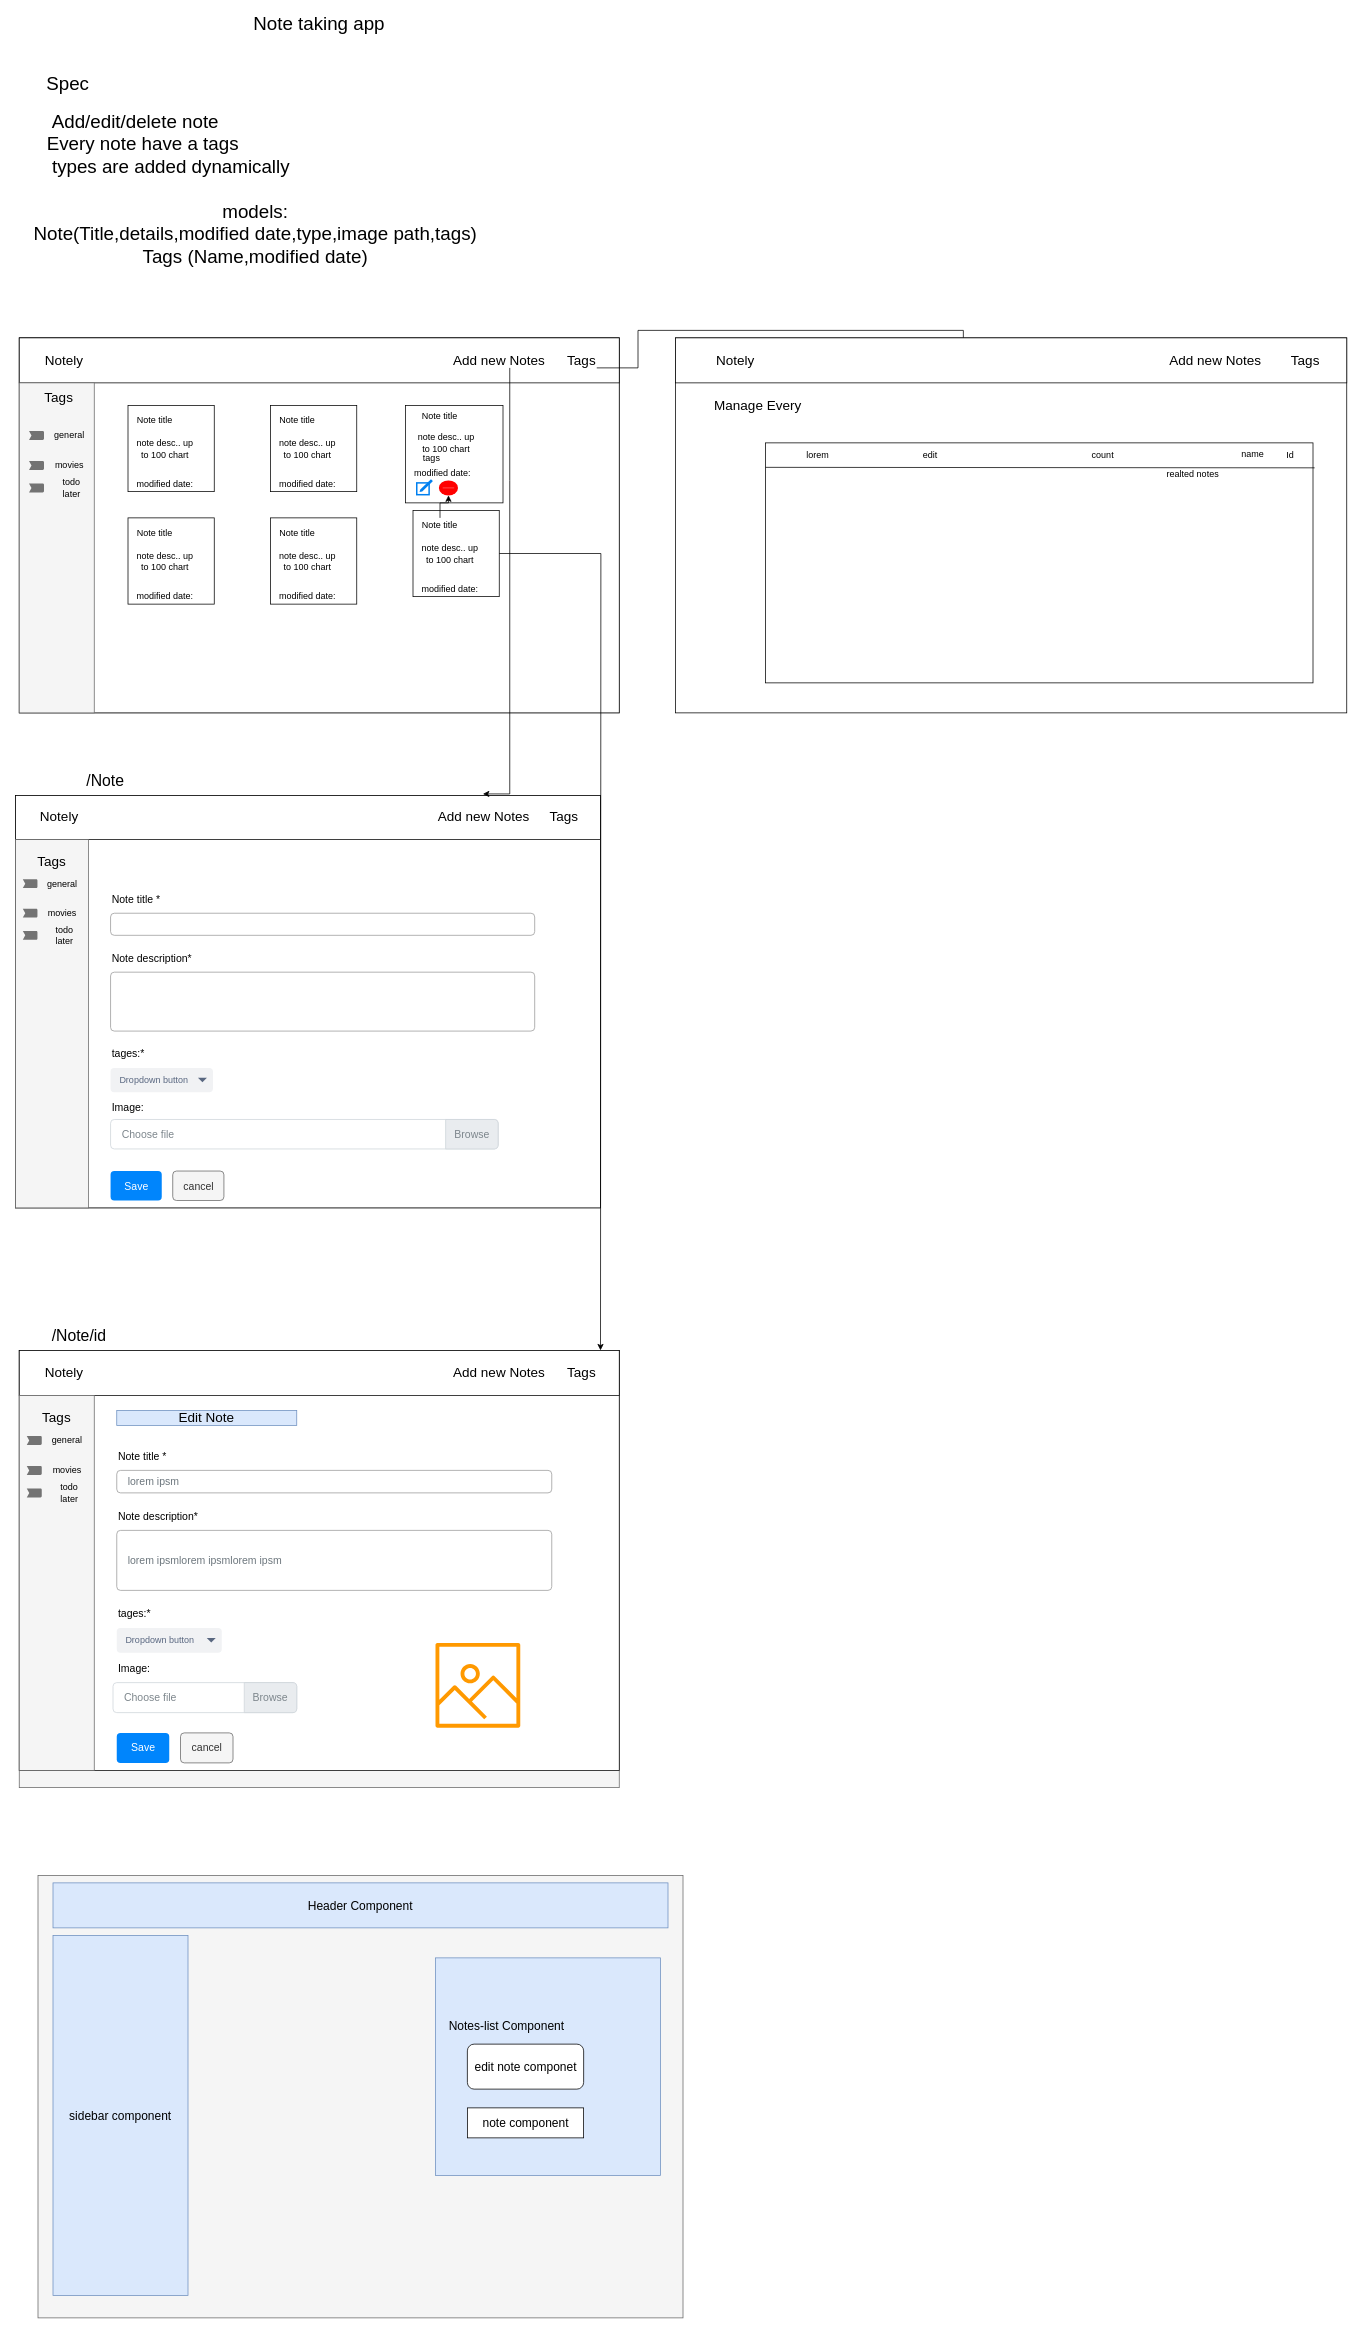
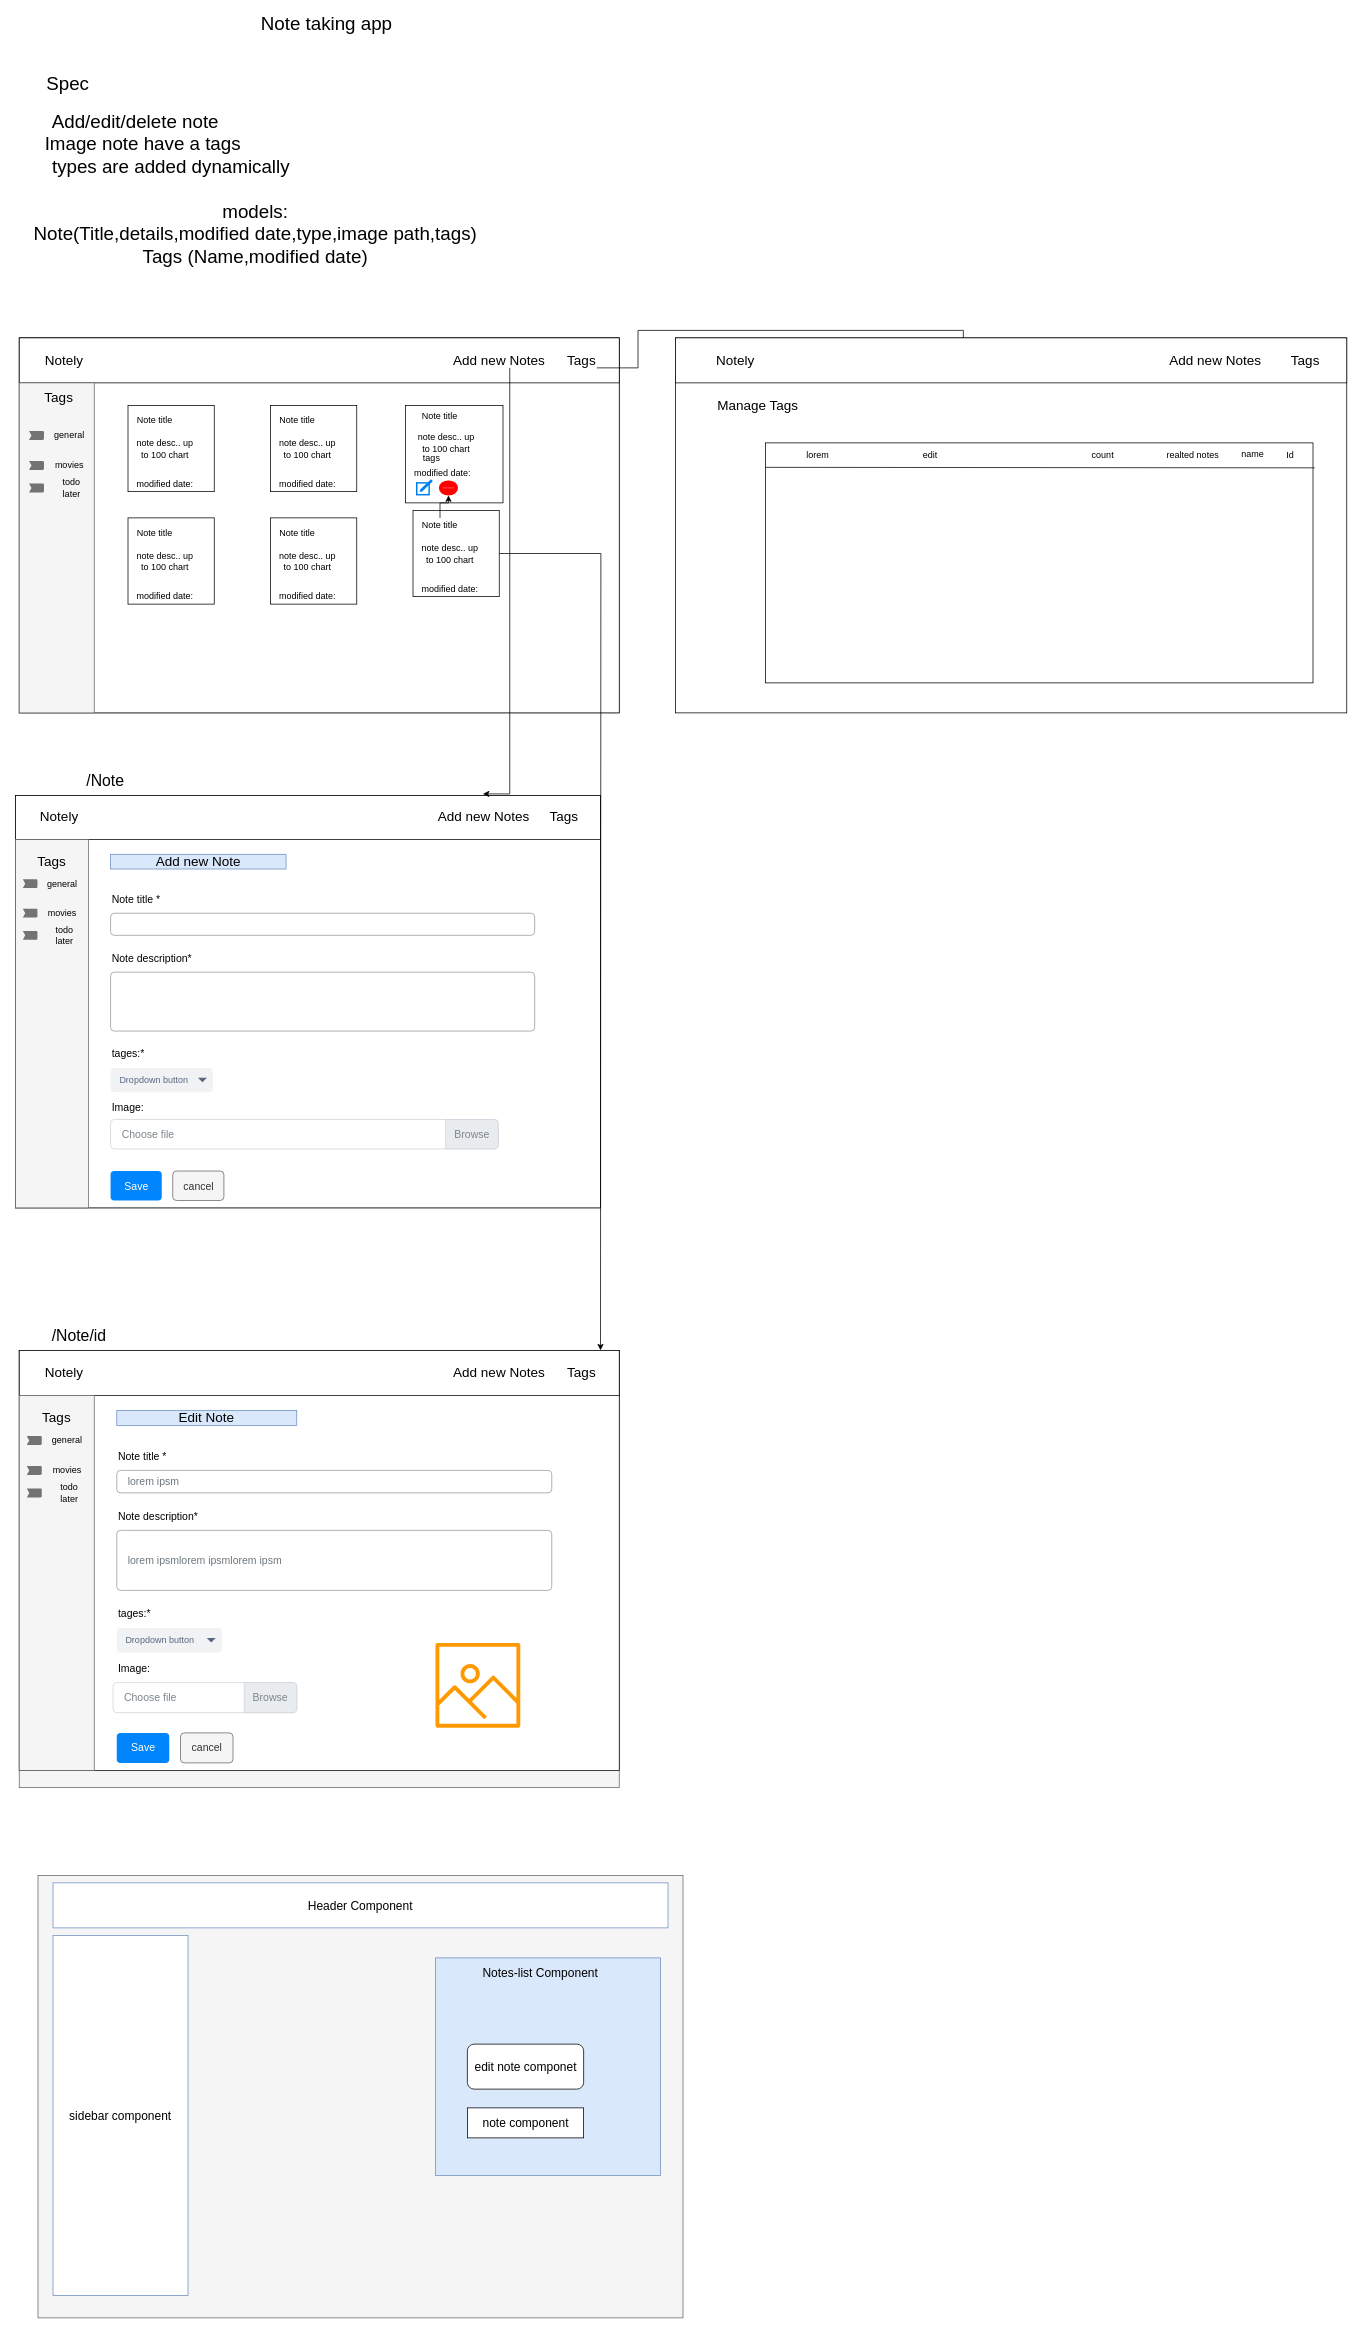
- <mxCell id="2" value="&lt;font style=&quot;font-size: 25px&quot;&gt;Note taking app&lt;/font&gt;" style="text;html=1;strokeColor=none;fillColor=none;align=center;verticalAlign=middle;whiteSpace=wrap;rounded=0;" parent="1" vertex="1"><mxGeometry x="335" y="20" width="180" height="20" as="geometry" /></mxCell>
+ <mxCell id="2" value="&lt;font style=&quot;font-size: 25px&quot;&gt;Note taking app&lt;/font&gt;" style="text;html=1;strokeColor=none;fillColor=none;align=center;verticalAlign=middle;whiteSpace=wrap;rounded=0;" parent="1" vertex="1"><mxGeometry x="345" y="20" width="180" height="20" as="geometry" /></mxCell>
- <mxCell id="7" value="&lt;span style=&quot;font-size: 25px&quot;&gt;Every note have a tags&lt;/span&gt;" style="text;html=1;strokeColor=none;fillColor=none;align=center;verticalAlign=middle;whiteSpace=wrap;rounded=0;" parent="5" vertex="1"><mxGeometry x="10" y="30" width="300" height="20" as="geometry" /></mxCell>
+ <mxCell id="7" value="&lt;span style=&quot;font-size: 25px&quot;&gt;Image note have a tags&lt;/span&gt;" style="text;html=1;strokeColor=none;fillColor=none;align=center;verticalAlign=middle;whiteSpace=wrap;rounded=0;" parent="5" vertex="1"><mxGeometry x="10" y="30" width="300" height="20" as="geometry" /></mxCell>
- <mxCell id="152" value="&lt;font style=&quot;font-size: 18px&quot;&gt;Manage Every&lt;/font&gt;" style="text;html=1;strokeColor=none;fillColor=none;align=center;verticalAlign=middle;whiteSpace=wrap;rounded=0;" vertex="1" parent="1"><mxGeometry x="940" y="530" width="140" height="20" as="geometry" /></mxCell>
+ <mxCell id="152" value="&lt;font style=&quot;font-size: 18px&quot;&gt;Manage Tags&lt;/font&gt;" style="text;html=1;strokeColor=none;fillColor=none;align=center;verticalAlign=middle;whiteSpace=wrap;rounded=0;" vertex="1" parent="1"><mxGeometry x="940" y="530" width="140" height="20" as="geometry" /></mxCell>
- <mxCell id="148" value="realted notes" style="text;html=1;strokeColor=none;fillColor=none;align=center;verticalAlign=middle;whiteSpace=wrap;rounded=0;" parent="1" vertex="1"><mxGeometry x="1540" y="622" width="100" height="20" as="geometry" /></mxCell>
+ <mxCell id="148" value="realted notes" style="text;html=1;strokeColor=none;fillColor=none;align=center;verticalAlign=middle;whiteSpace=wrap;rounded=0;" parent="1" vertex="1"><mxGeometry x="1540" y="597" width="100" height="20" as="geometry" /></mxCell>
+ <mxCell id="74" value="&lt;font style=&quot;font-size: 18px&quot;&gt;Add new Note&lt;/font&gt;" style="text;html=1;strokeColor=#6c8ebf;fillColor=#dae8fc;align=center;verticalAlign=middle;whiteSpace=wrap;rounded=0;" parent="61" vertex="1"><mxGeometry x="126.75" y="78.571" width="234" height="19.643" as="geometry" /></mxCell>
- <mxCell id="135" value="Header Component" style="rounded=0;whiteSpace=wrap;html=1;fontSize=16;fillColor=#dae8fc;strokeColor=#6c8ebf;" parent="131" vertex="1"><mxGeometry x="20" y="10" width="820" height="60" as="geometry" /></mxCell>
+ <mxCell id="135" value="Header Component" style="rounded=0;whiteSpace=wrap;html=1;fontSize=16;fillColor=#ffffff;strokeColor=#6c8ebf;" parent="131" vertex="1"><mxGeometry x="20" y="10" width="820" height="60" as="geometry" /></mxCell>
- <mxCell id="134" value="Notes-list Component" style="text;html=1;strokeColor=none;fillColor=none;align=center;verticalAlign=middle;whiteSpace=wrap;rounded=0;fontSize=16;" parent="131" vertex="1"><mxGeometry x="535" y="190" width="180" height="20" as="geometry" /></mxCell>
+ <mxCell id="134" value="Notes-list Component" style="text;html=1;strokeColor=none;fillColor=none;align=center;verticalAlign=middle;whiteSpace=wrap;rounded=0;fontSize=16;" parent="131" vertex="1"><mxGeometry x="580" y="120" width="180" height="20" as="geometry" /></mxCell>
- <mxCell id="136" value="sidebar component" style="rounded=0;whiteSpace=wrap;html=1;fontSize=16;fillColor=#dae8fc;strokeColor=#6c8ebf;" parent="131" vertex="1"><mxGeometry x="20" y="80" width="180" height="480" as="geometry" /></mxCell>
+ <mxCell id="136" value="sidebar component" style="rounded=0;whiteSpace=wrap;html=1;fontSize=16;fillColor=#ffffff;strokeColor=#6c8ebf;" parent="131" vertex="1"><mxGeometry x="20" y="80" width="180" height="480" as="geometry" /></mxCell>
